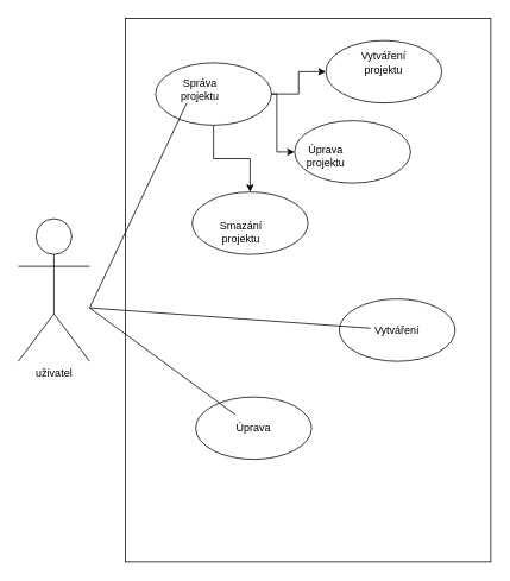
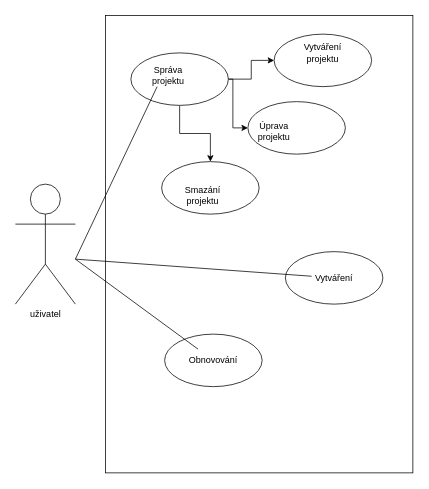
- <mxCell id="9" value="Úprava" style="text;html=1;strokeColor=none;fillColor=none;align=center;verticalAlign=middle;whiteSpace=wrap;rounded=0;" vertex="1" parent="1"><mxGeometry x="254" y="465" width="60" height="30" as="geometry" /></mxCell>
+ <mxCell id="9" value="Obnovování" style="text;html=1;strokeColor=none;fillColor=none;align=center;verticalAlign=middle;whiteSpace=wrap;rounded=0;" vertex="1" parent="1"><mxGeometry x="254" y="465" width="60" height="30" as="geometry" /></mxCell>
